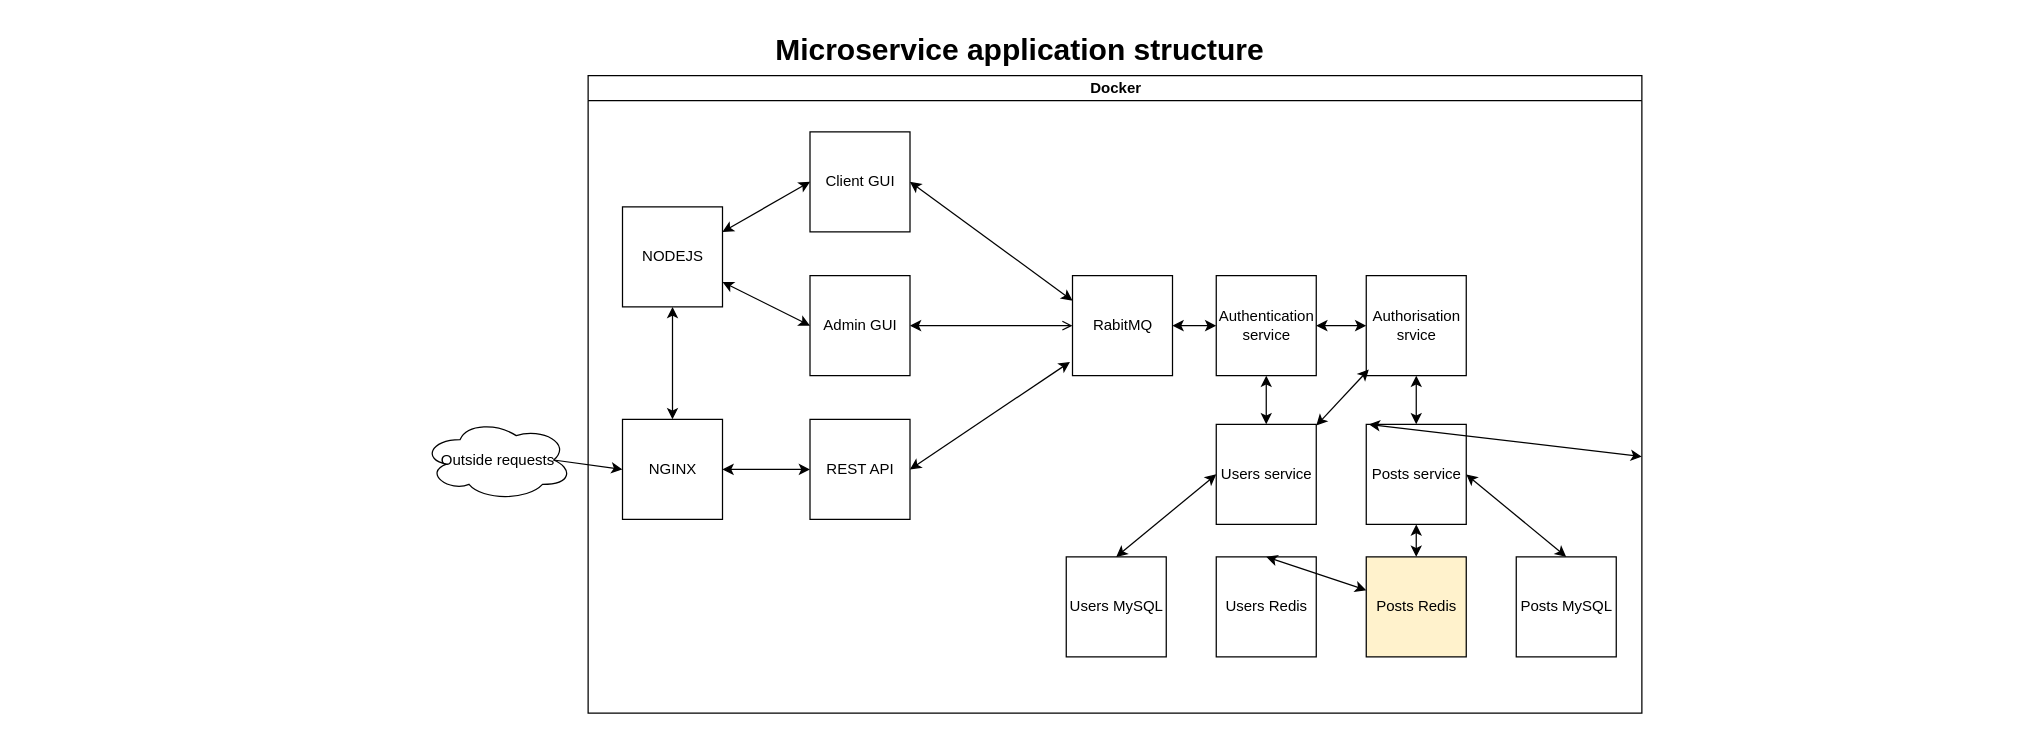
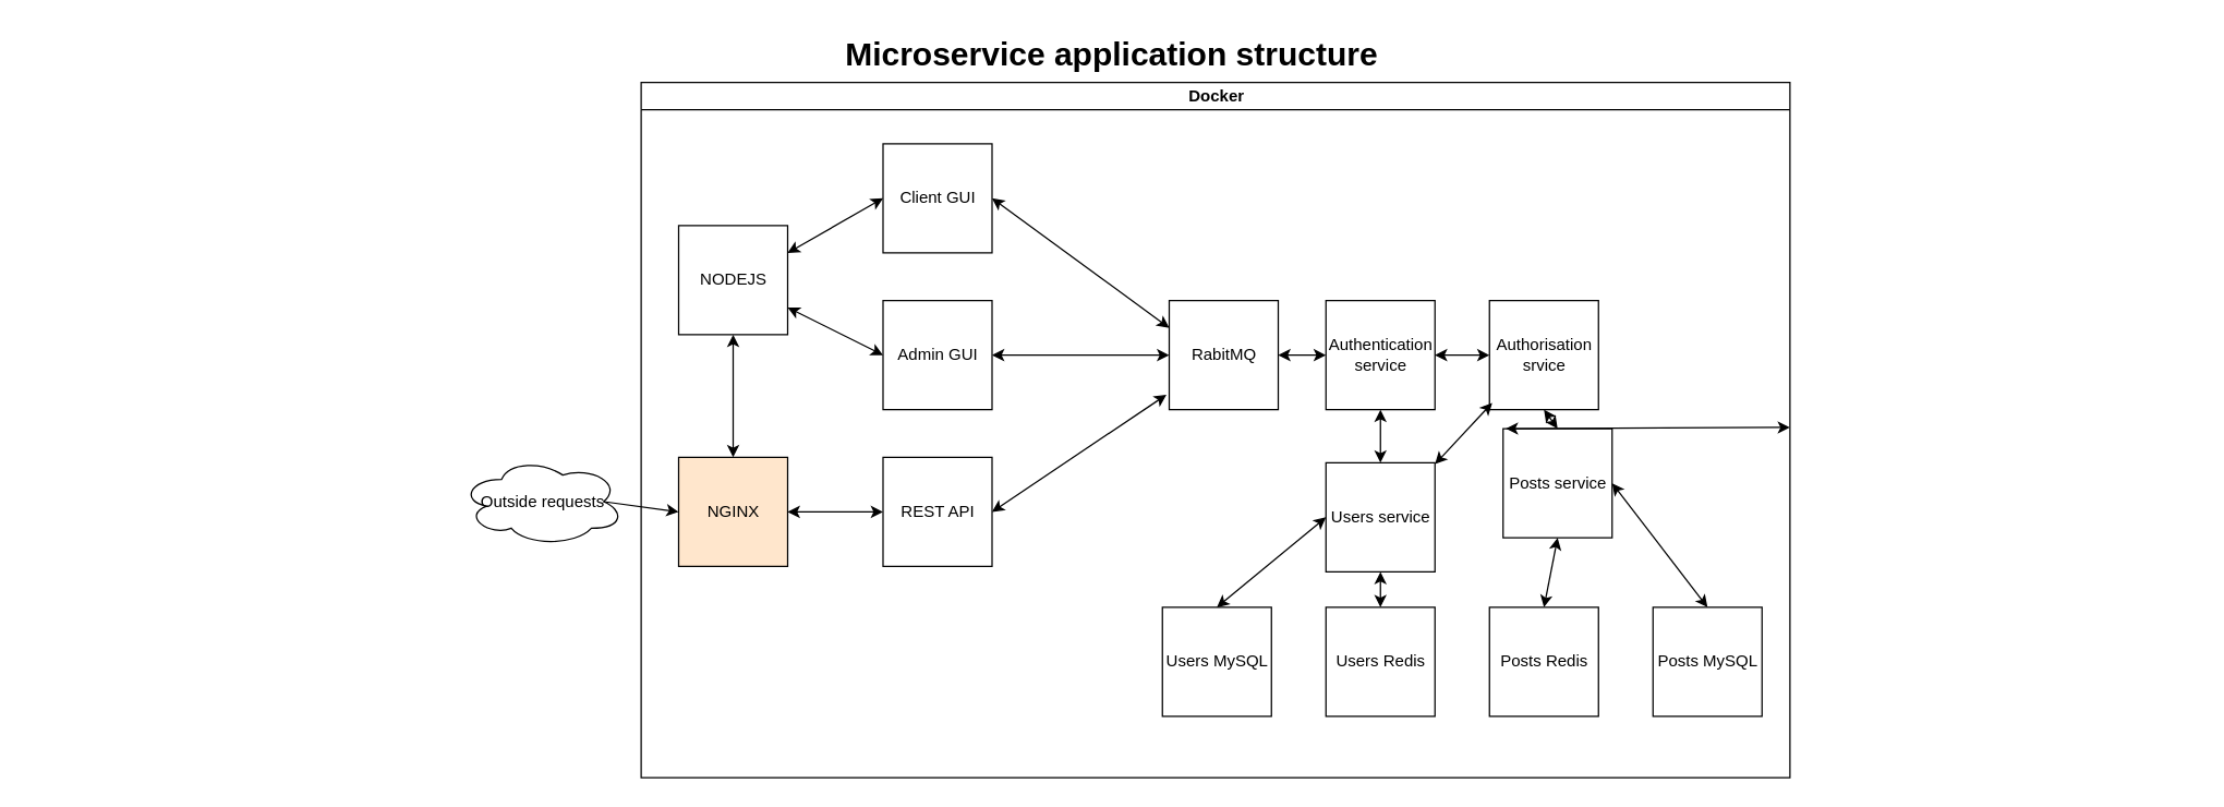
- <mxCell id="25" value="" style="endArrow=open;startArrow=classic;html=1;exitX=1;exitY=0.5;exitDx=0;exitDy=0;entryX=0;entryY=0.5;entryDx=0;entryDy=0;" edge="1" parent="1" source="21" target="19"><mxGeometry width="50" height="50" relative="1" as="geometry"><mxPoint x="767.5" y="285" as="sourcePoint" /><mxPoint x="817.5" y="235" as="targetPoint" /></mxGeometry></mxCell>
+ <mxCell id="25" value="" style="endArrow=classic;startArrow=classic;html=1;exitX=1;exitY=0.5;exitDx=0;exitDy=0;entryX=0;entryY=0.5;entryDx=0;entryDy=0;" edge="1" parent="1" source="21" target="19"><mxGeometry width="50" height="50" relative="1" as="geometry"><mxPoint x="767.5" y="285" as="sourcePoint" /><mxPoint x="817.5" y="235" as="targetPoint" /></mxGeometry></mxCell>
- <mxCell id="3" value="NGINX" style="whiteSpace=wrap;html=1;aspect=fixed;" vertex="1" parent="1"><mxGeometry x="497.5" y="335" width="80" height="80" as="geometry" /></mxCell>
+ <mxCell id="3" value="NGINX" style="whiteSpace=wrap;html=1;aspect=fixed;fillColor=#ffe6cc;" vertex="1" parent="1"><mxGeometry x="497.5" y="335" width="80" height="80" as="geometry" /></mxCell>
- <mxCell id="9" value="Posts service" style="whiteSpace=wrap;html=1;aspect=fixed;" vertex="1" parent="1"><mxGeometry x="1092.5" y="339" width="80" height="80" as="geometry" /></mxCell>
+ <mxCell id="9" value="Posts service" style="whiteSpace=wrap;html=1;aspect=fixed;" vertex="1" parent="1"><mxGeometry x="1102.5" y="314" width="80" height="80" as="geometry" /></mxCell>
- <mxCell id="33" value="" style="endArrow=classic;startArrow=classic;html=1;exitX=0.5;exitY=0;exitDx=0;exitDy=0;" edge="1" parent="1" source="29" target="30"><mxGeometry width="50" height="50" relative="1" as="geometry"><mxPoint x="992.5" y="465" as="sourcePoint" /><mxPoint x="1042.5" y="415" as="targetPoint" /></mxGeometry></mxCell>
+ <mxCell id="33" value="" style="endArrow=classic;startArrow=classic;html=1;exitX=0.5;exitY=0;exitDx=0;exitDy=0;entryX=0.5;entryY=1;entryDx=0;entryDy=0;" edge="1" parent="1" source="29" target="8"><mxGeometry width="50" height="50" relative="1" as="geometry"><mxPoint x="992.5" y="465" as="sourcePoint" /><mxPoint x="1042.5" y="415" as="targetPoint" /></mxGeometry></mxCell>
- <mxCell id="30" value="Posts Redis" style="whiteSpace=wrap;html=1;aspect=fixed;fillColor=#fff2cc;" vertex="1" parent="1"><mxGeometry x="1092.5" y="445" width="80" height="80" as="geometry" /></mxCell>
+ <mxCell id="30" value="Posts Redis" style="whiteSpace=wrap;html=1;aspect=fixed;" vertex="1" parent="1"><mxGeometry x="1092.5" y="445" width="80" height="80" as="geometry" /></mxCell>
